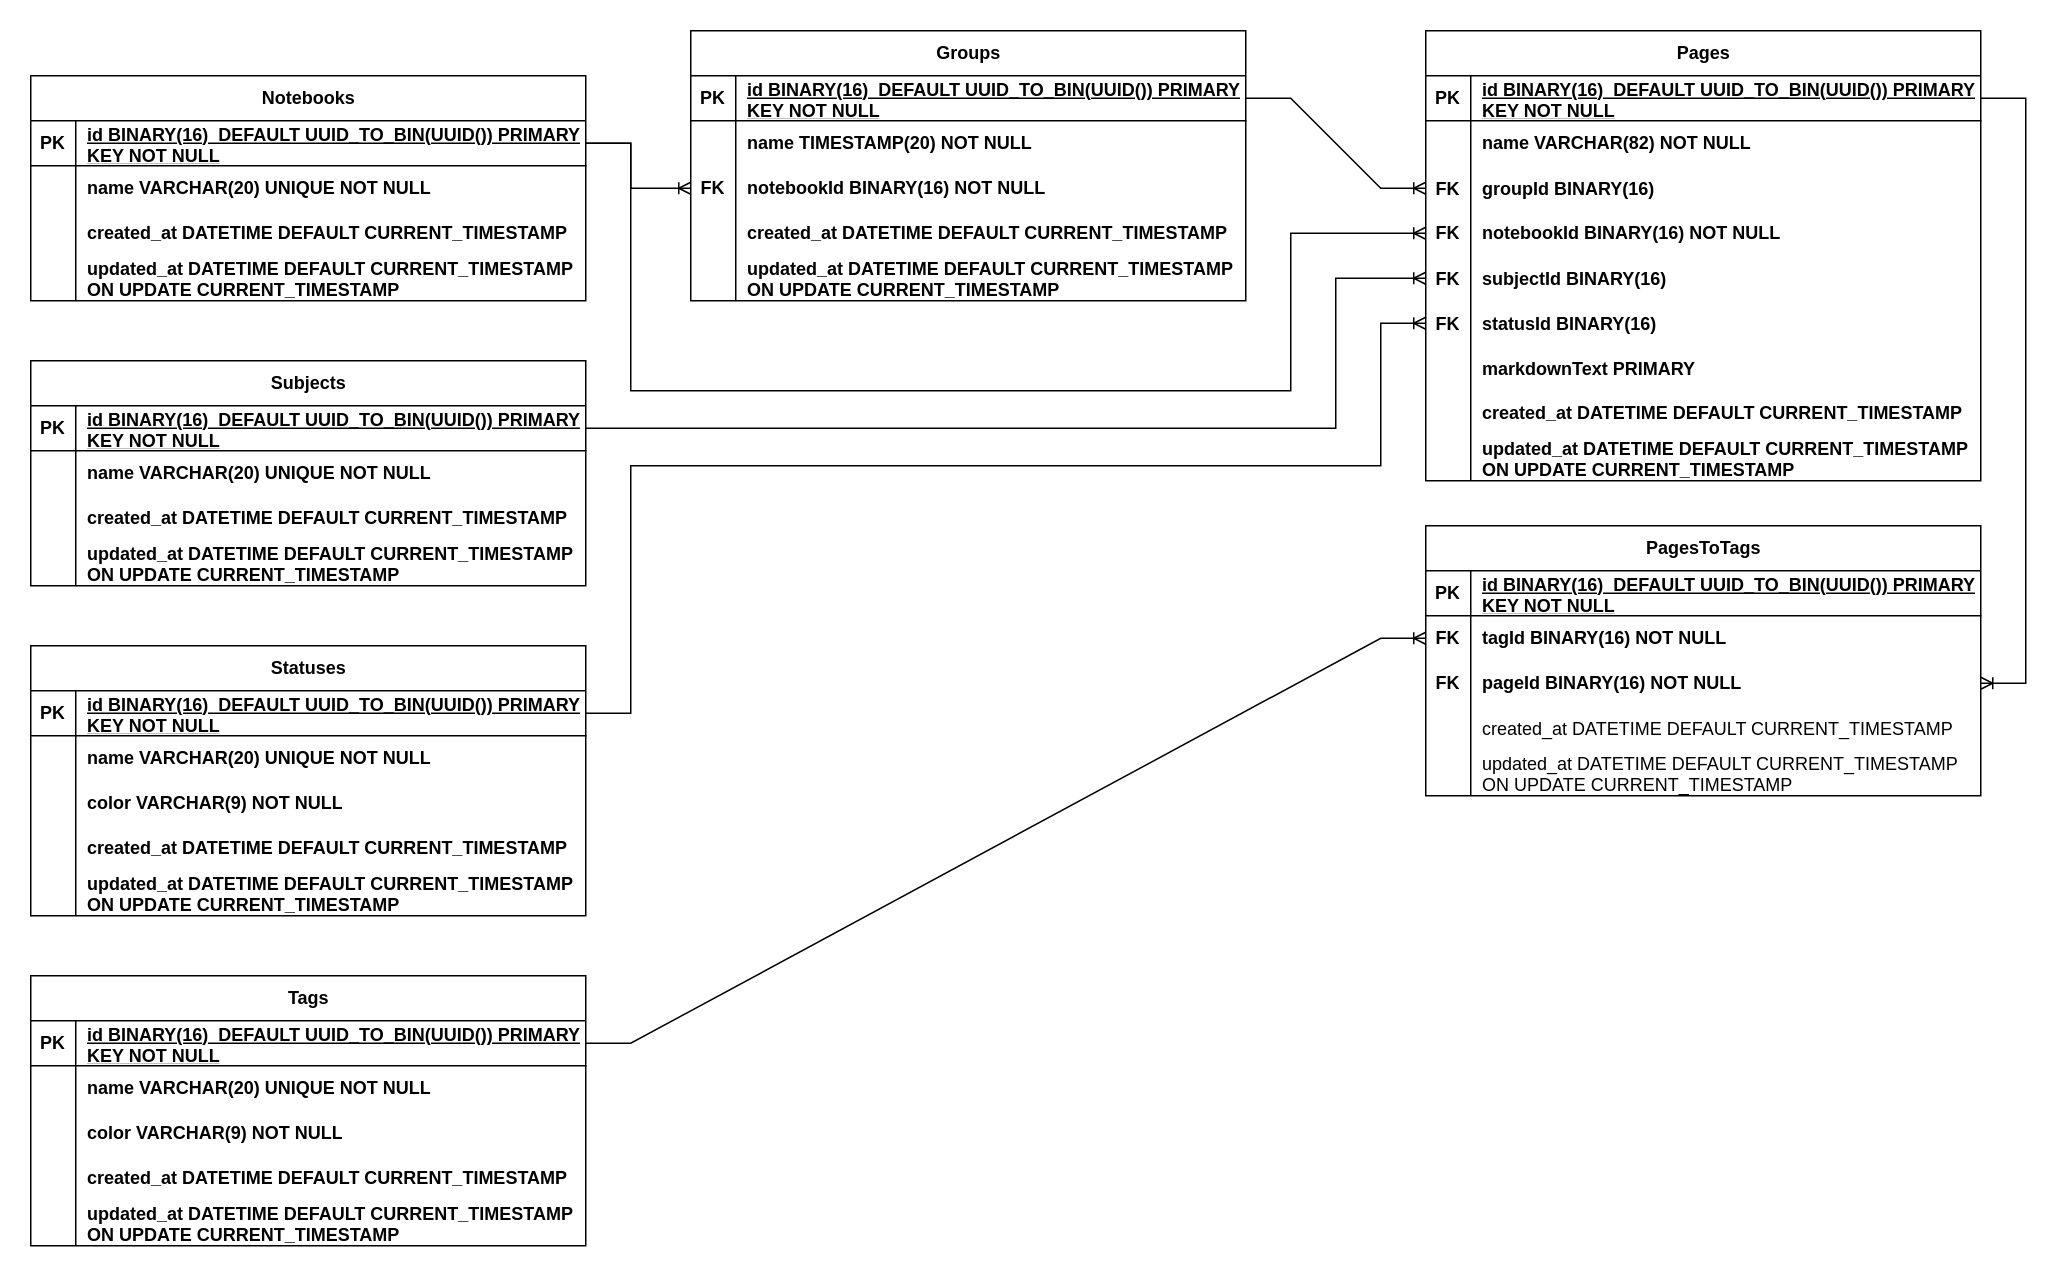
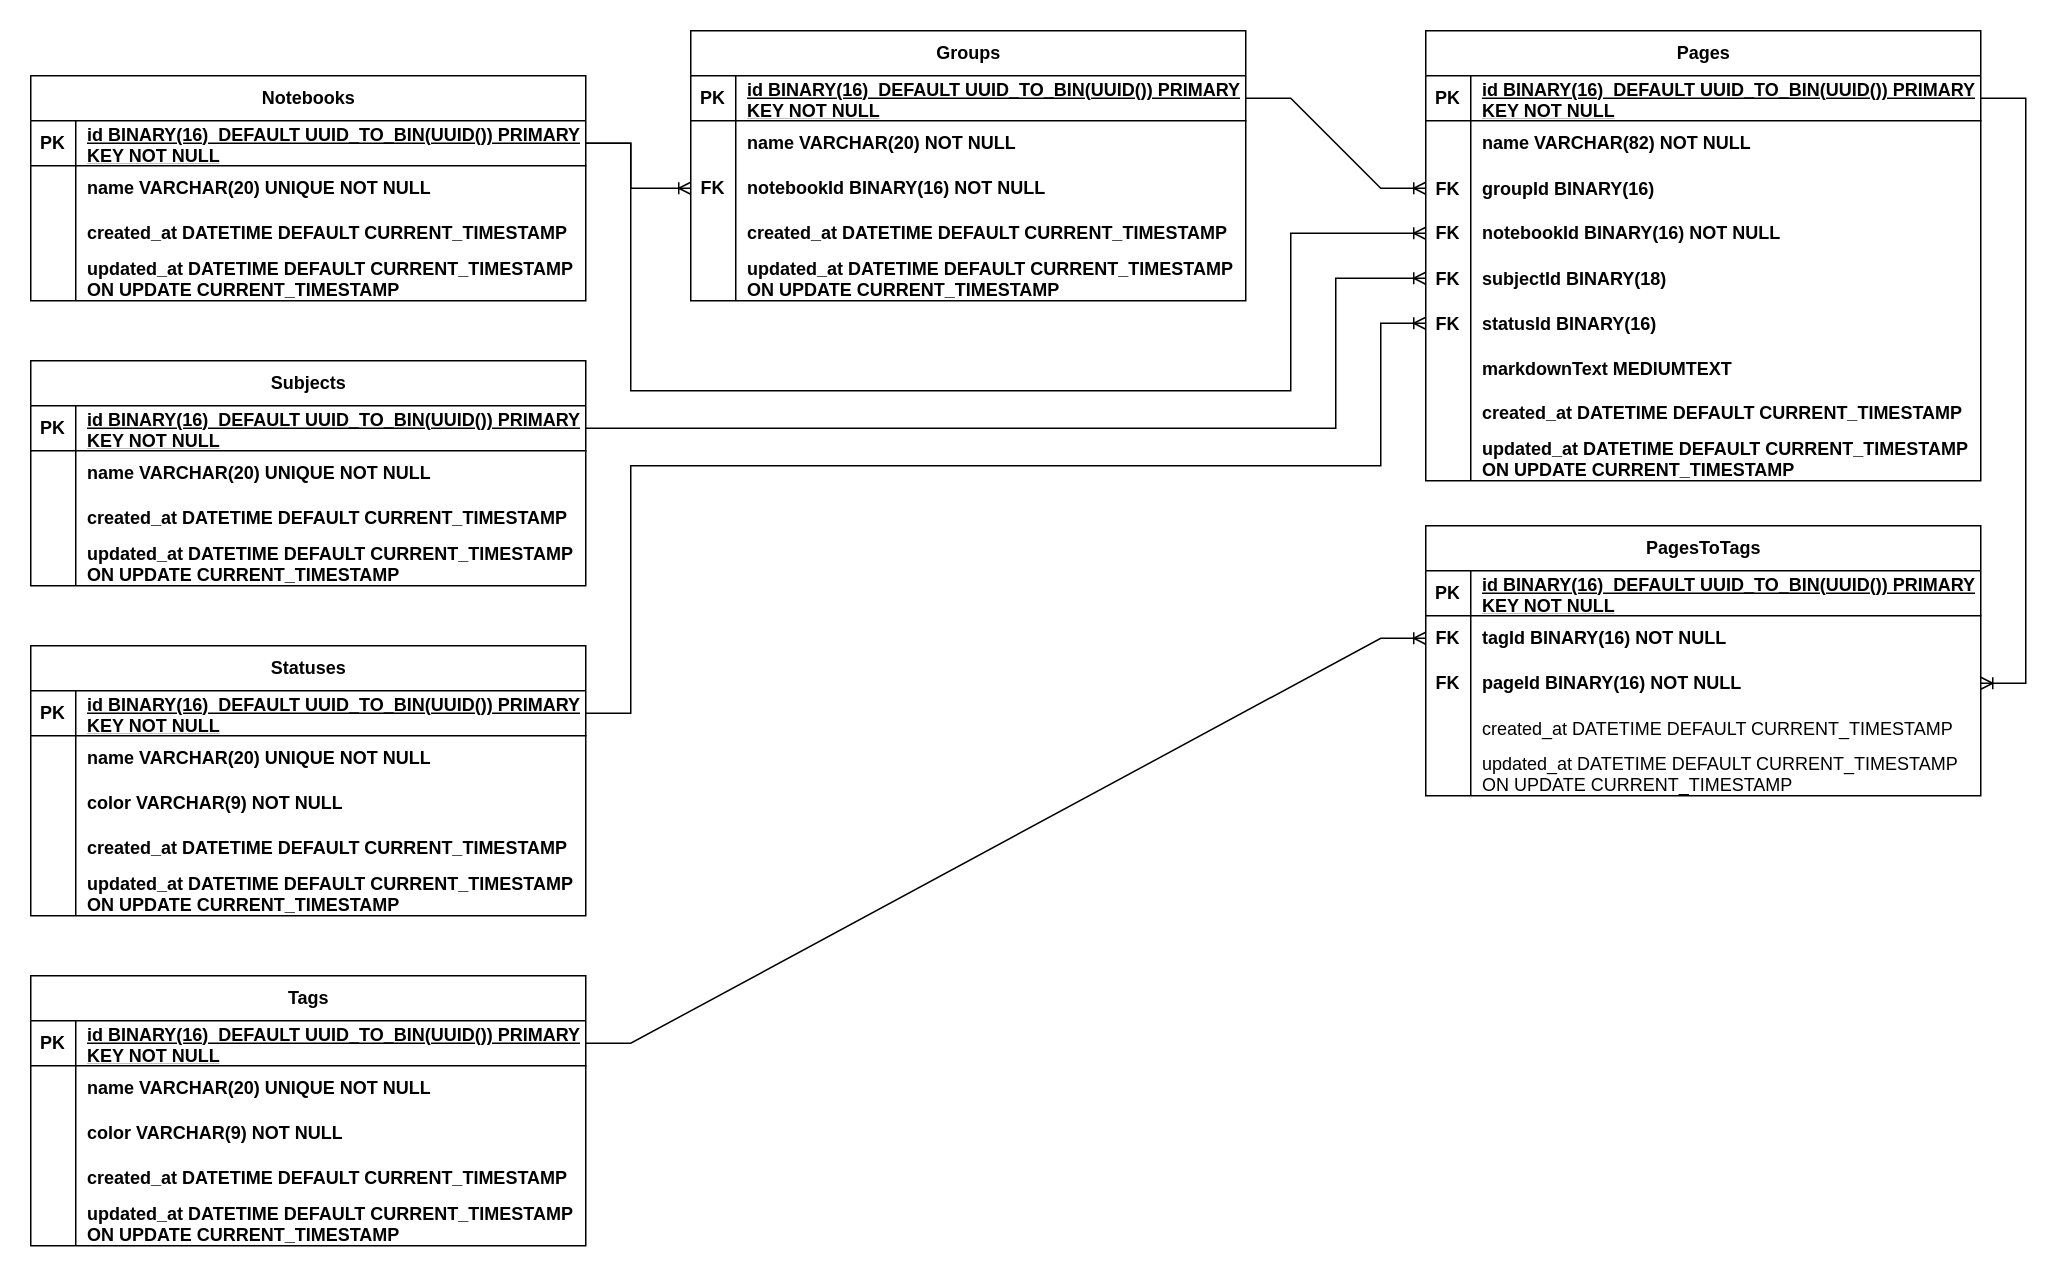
- <mxCell id="66" value="name TIMESTAMP(20) NOT NULL" style="shape=partialRectangle;connectable=0;fillColor=none;top=0;left=0;bottom=0;right=0;align=left;spacingLeft=6;overflow=hidden;whiteSpace=wrap;html=1;strokeColor=default;verticalAlign=middle;fontFamily=Helvetica;fontSize=12;fontColor=default;fontStyle=1;" parent="64" vertex="1"><mxGeometry x="30" width="340" height="30" as="geometry"><mxRectangle width="340" height="30" as="alternateBounds" /></mxGeometry></mxCell>
+ <mxCell id="66" value="name VARCHAR(20) NOT NULL" style="shape=partialRectangle;connectable=0;fillColor=none;top=0;left=0;bottom=0;right=0;align=left;spacingLeft=6;overflow=hidden;whiteSpace=wrap;html=1;strokeColor=default;verticalAlign=middle;fontFamily=Helvetica;fontSize=12;fontColor=default;fontStyle=1;" parent="64" vertex="1"><mxGeometry x="30" width="340" height="30" as="geometry"><mxRectangle width="340" height="30" as="alternateBounds" /></mxGeometry></mxCell>
- <mxCell id="93" value="subjectId BINARY(16)" style="shape=partialRectangle;connectable=0;fillColor=none;top=0;left=0;bottom=0;right=0;align=left;spacingLeft=6;overflow=hidden;fontStyle=1" parent="91" vertex="1"><mxGeometry x="30" width="340" height="30" as="geometry"><mxRectangle width="340" height="30" as="alternateBounds" /></mxGeometry></mxCell>
+ <mxCell id="93" value="subjectId BINARY(18)" style="shape=partialRectangle;connectable=0;fillColor=none;top=0;left=0;bottom=0;right=0;align=left;spacingLeft=6;overflow=hidden;fontStyle=1" parent="91" vertex="1"><mxGeometry x="30" width="340" height="30" as="geometry"><mxRectangle width="340" height="30" as="alternateBounds" /></mxGeometry></mxCell>
- <mxCell id="99" value="markdownText PRIMARY" style="shape=partialRectangle;connectable=0;fillColor=none;top=0;left=0;bottom=0;right=0;align=left;spacingLeft=6;overflow=hidden;fontStyle=1" parent="97" vertex="1"><mxGeometry x="30" width="340" height="30" as="geometry"><mxRectangle width="340" height="30" as="alternateBounds" /></mxGeometry></mxCell>
+ <mxCell id="99" value="markdownText MEDIUMTEXT" style="shape=partialRectangle;connectable=0;fillColor=none;top=0;left=0;bottom=0;right=0;align=left;spacingLeft=6;overflow=hidden;fontStyle=1" parent="97" vertex="1"><mxGeometry x="30" width="340" height="30" as="geometry"><mxRectangle width="340" height="30" as="alternateBounds" /></mxGeometry></mxCell>
